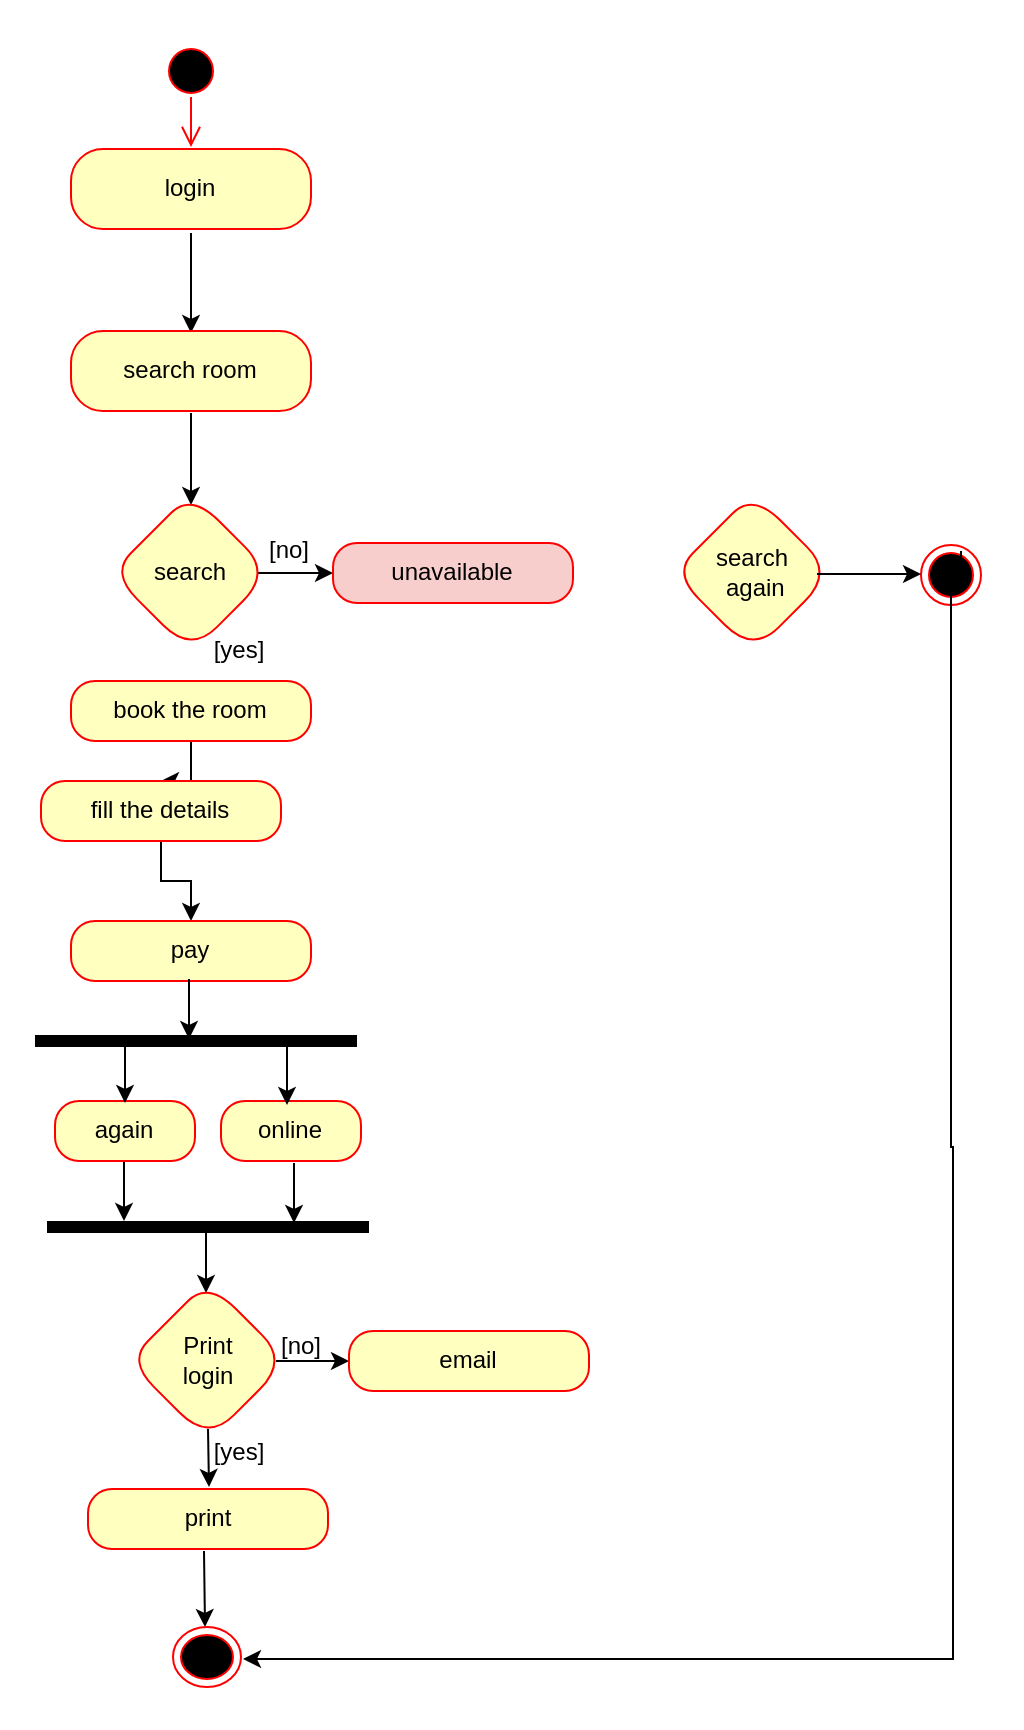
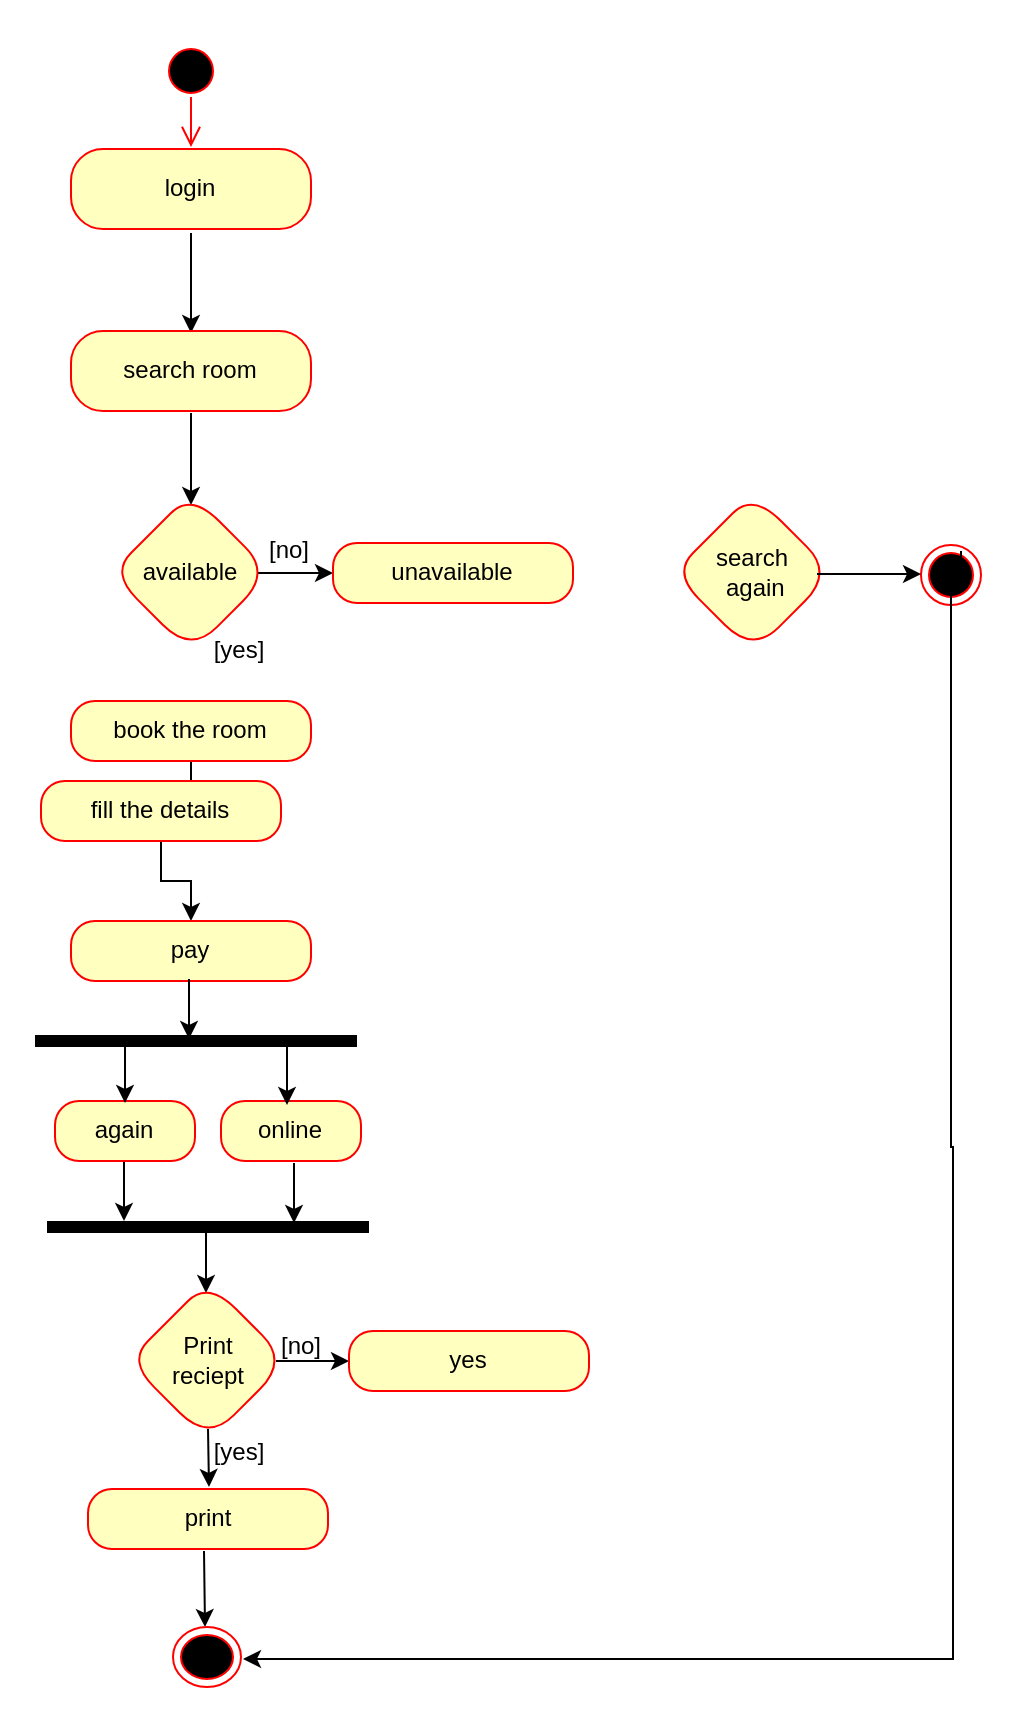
- <mxCell id="9" value="search" style="rhombus;whiteSpace=wrap;html=1;fillColor=#ffffc0;strokeColor=#ff0000;fontColor=#000000;rounded=1;arcSize=40;" vertex="1" parent="1"><mxGeometry x="55" y="246" width="80" height="80" as="geometry" /></mxCell>
+ <mxCell id="9" value="available" style="rhombus;whiteSpace=wrap;html=1;fillColor=#ffffc0;strokeColor=#ff0000;fontColor=#000000;rounded=1;arcSize=40;" vertex="1" parent="1"><mxGeometry x="55" y="246" width="80" height="80" as="geometry" /></mxCell>
- <mxCell id="10" value="unavailable" style="whiteSpace=wrap;html=1;fillColor=#f8cecc;strokeColor=#ff0000;fontColor=#000000;rounded=1;arcSize=40;" vertex="1" parent="1"><mxGeometry x="166" y="271" width="120" height="30" as="geometry" /></mxCell>
+ <mxCell id="10" value="unavailable" style="whiteSpace=wrap;html=1;fillColor=#ffffc0;strokeColor=#ff0000;fontColor=#000000;rounded=1;arcSize=40;" vertex="1" parent="1"><mxGeometry x="166" y="271" width="120" height="30" as="geometry" /></mxCell>
- <mxCell id="14" value="book the room" style="whiteSpace=wrap;html=1;fillColor=#ffffc0;strokeColor=#ff0000;fontColor=#000000;rounded=1;arcSize=40;" vertex="1" parent="1"><mxGeometry x="35" y="340" width="120" height="30" as="geometry" /></mxCell>
+ <mxCell id="14" value="book the room" style="whiteSpace=wrap;html=1;fillColor=#ffffc0;strokeColor=#ff0000;fontColor=#000000;rounded=1;arcSize=40;" vertex="1" parent="1"><mxGeometry x="35" y="350" width="120" height="30" as="geometry" /></mxCell>
- <mxCell id="30" value="Print&lt;div&gt;login&lt;/div&gt;" style="rhombus;whiteSpace=wrap;html=1;fillColor=#ffffc0;strokeColor=#ff0000;fontColor=#000000;rounded=1;arcSize=40;" vertex="1" parent="1"><mxGeometry x="63.5" y="640" width="80" height="80" as="geometry" /></mxCell>
+ <mxCell id="30" value="Print&lt;div&gt;reciept&lt;/div&gt;" style="rhombus;whiteSpace=wrap;html=1;fillColor=#ffffc0;strokeColor=#ff0000;fontColor=#000000;rounded=1;arcSize=40;" vertex="1" parent="1"><mxGeometry x="63.5" y="640" width="80" height="80" as="geometry" /></mxCell>
- <mxCell id="31" value="email" style="whiteSpace=wrap;html=1;fillColor=#ffffc0;strokeColor=#ff0000;fontColor=#000000;rounded=1;arcSize=40;" vertex="1" parent="1"><mxGeometry x="174" y="665" width="120" height="30" as="geometry" /></mxCell>
+ <mxCell id="31" value="yes" style="whiteSpace=wrap;html=1;fillColor=#ffffc0;strokeColor=#ff0000;fontColor=#000000;rounded=1;arcSize=40;" vertex="1" parent="1"><mxGeometry x="174" y="665" width="120" height="30" as="geometry" /></mxCell>
